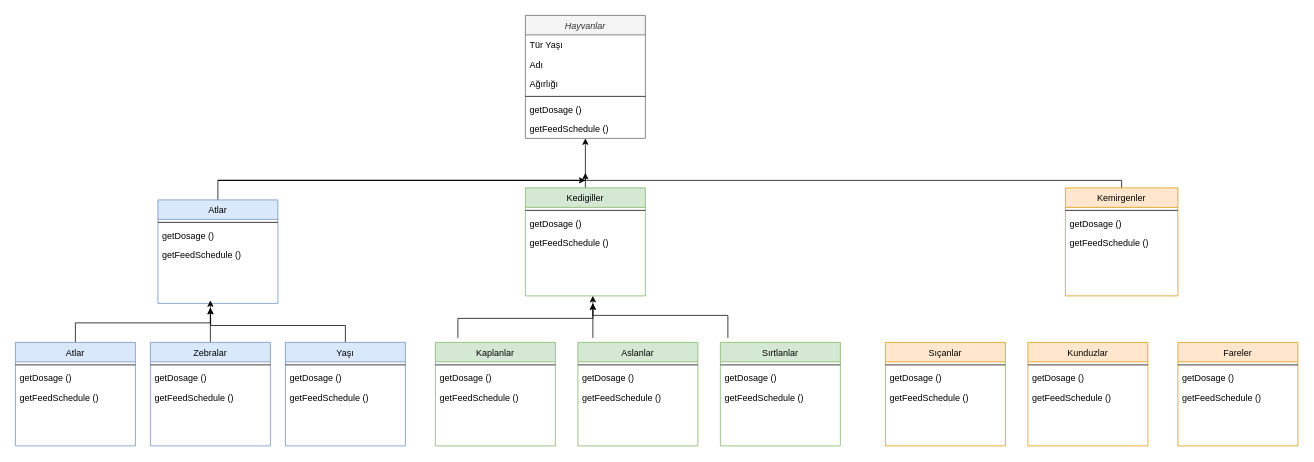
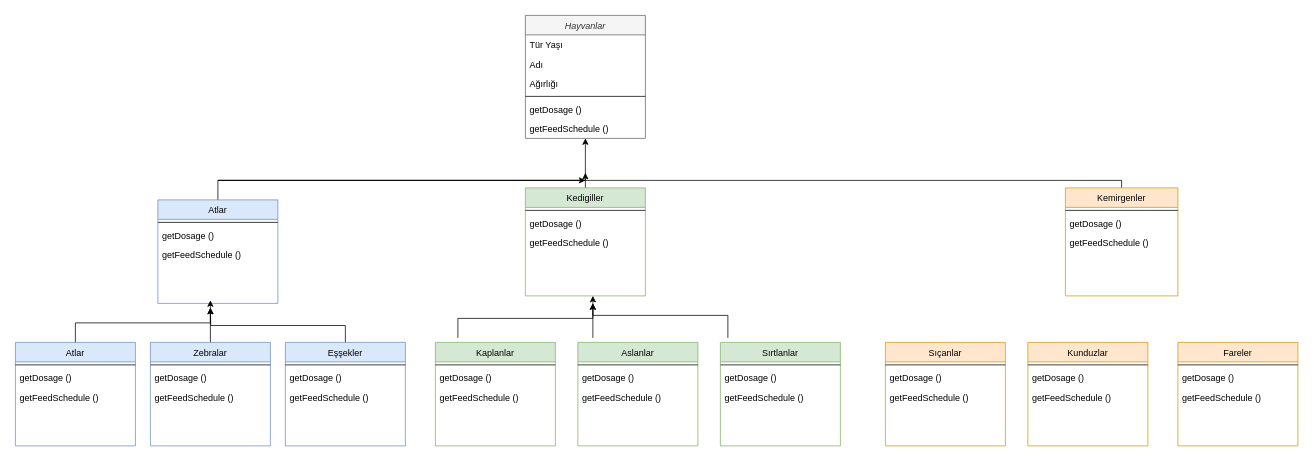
- <mxCell id="35" value="Yaşı" style="swimlane;fontStyle=0;align=center;verticalAlign=top;childLayout=stackLayout;horizontal=1;startSize=26;horizontalStack=0;resizeParent=1;resizeLast=0;collapsible=1;marginBottom=0;rounded=0;shadow=0;strokeWidth=1;fillColor=#dae8fc;strokeColor=#6c8ebf;" vertex="1" parent="1"><mxGeometry x="380" y="456" width="160" height="138" as="geometry"><mxRectangle x="130" y="380" width="160" height="26" as="alternateBounds" /></mxGeometry></mxCell>
+ <mxCell id="35" value="Eşşekler" style="swimlane;fontStyle=0;align=center;verticalAlign=top;childLayout=stackLayout;horizontal=1;startSize=26;horizontalStack=0;resizeParent=1;resizeLast=0;collapsible=1;marginBottom=0;rounded=0;shadow=0;strokeWidth=1;fillColor=#dae8fc;strokeColor=#6c8ebf;" vertex="1" parent="1"><mxGeometry x="380" y="456" width="160" height="138" as="geometry"><mxRectangle x="130" y="380" width="160" height="26" as="alternateBounds" /></mxGeometry></mxCell>
